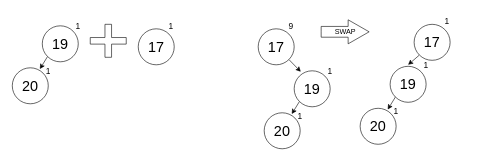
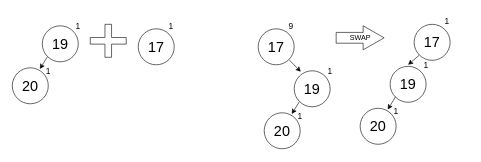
- <mxCell id="26" value="SWAP" style="html=1;shadow=0;dashed=0;align=center;verticalAlign=middle;shape=mxgraph.arrows2.arrow;dy=0.55;dx=35;notch=0;" vertex="1" parent="1"><mxGeometry x="535" y="32.5" width="80" height="40" as="geometry" /></mxCell>
+ <mxCell id="26" value="SWAP" style="html=1;shadow=0;dashed=0;align=center;verticalAlign=middle;shape=mxgraph.arrows2.arrow;dy=0.55;dx=35;notch=0;" vertex="1" parent="1"><mxGeometry x="560" y="42.5" width="80" height="40" as="geometry" /></mxCell>
